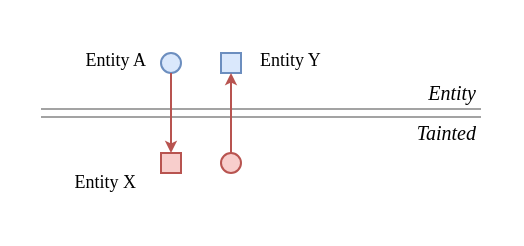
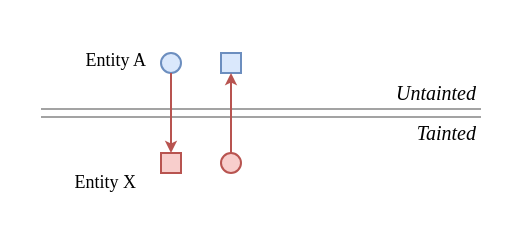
- <mxCell id="11" value="Entity Y" style="text;html=1;strokeColor=none;fillColor=none;align=left;verticalAlign=middle;whiteSpace=wrap;rounded=0;fontFamily=CMU Typewriter Text;fontSize=9;" vertex="1" parent="1"><mxGeometry x="128" y="20" width="45" height="20" as="geometry" /></mxCell>
- <mxCell id="13" value="Entity" style="text;html=1;strokeColor=none;fillColor=none;align=right;verticalAlign=middle;whiteSpace=wrap;rounded=0;fontFamily=Linux Libertine O;fontSize=10;fontStyle=2" vertex="1" parent="1"><mxGeometry x="200" y="36" width="40" height="20" as="geometry" /></mxCell>
+ <mxCell id="13" value="Untainted" style="text;html=1;strokeColor=none;fillColor=none;align=right;verticalAlign=middle;whiteSpace=wrap;rounded=0;fontFamily=Linux Libertine O;fontSize=10;fontStyle=2" vertex="1" parent="1"><mxGeometry x="200" y="36" width="40" height="20" as="geometry" /></mxCell>
